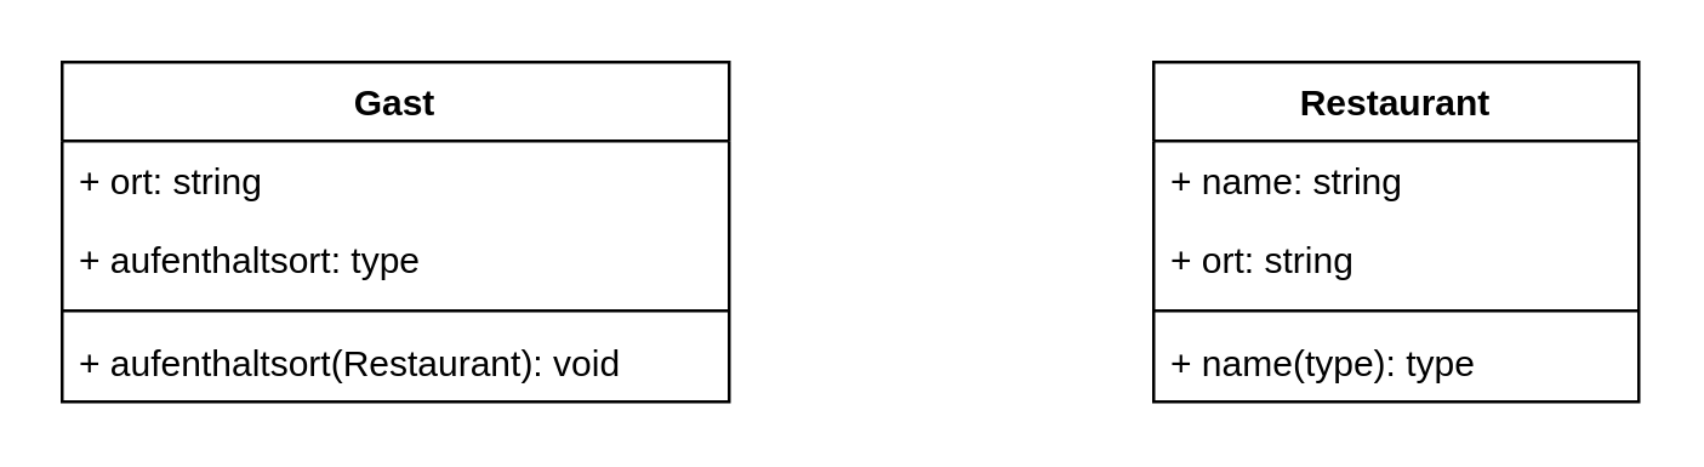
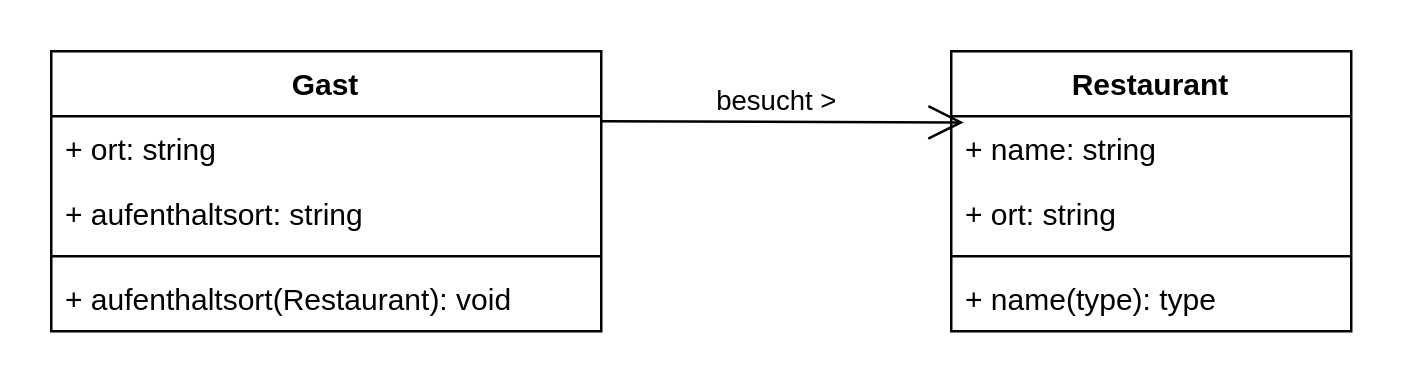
+ <mxCell id="12" value="besucht &amp;gt;" style="endArrow=open;endFill=1;endSize=12;html=1;rounded=0;exitX=1;exitY=0.25;exitDx=0;exitDy=0;entryX=0.031;entryY=0.096;entryDx=0;entryDy=0;entryPerimeter=0;" edge="1" parent="1" source="2" target="8"><mxGeometry x="-0.035" y="8" width="160" relative="1" as="geometry"><mxPoint x="270" y="80" as="sourcePoint" /><mxPoint x="430" y="80" as="targetPoint" /><mxPoint as="offset" /></mxGeometry></mxCell>
- <mxCell id="4" value="+ aufenthaltsort: type" style="text;strokeColor=none;fillColor=none;align=left;verticalAlign=top;spacingLeft=4;spacingRight=4;overflow=hidden;rotatable=0;points=[[0,0.5],[1,0.5]];portConstraint=eastwest;whiteSpace=wrap;html=1;" vertex="1" parent="2"><mxGeometry y="52" width="220" height="26" as="geometry" /></mxCell>
+ <mxCell id="4" value="+ aufenthaltsort: string" style="text;strokeColor=none;fillColor=none;align=left;verticalAlign=top;spacingLeft=4;spacingRight=4;overflow=hidden;rotatable=0;points=[[0,0.5],[1,0.5]];portConstraint=eastwest;whiteSpace=wrap;html=1;" vertex="1" parent="2"><mxGeometry y="52" width="220" height="26" as="geometry" /></mxCell>
